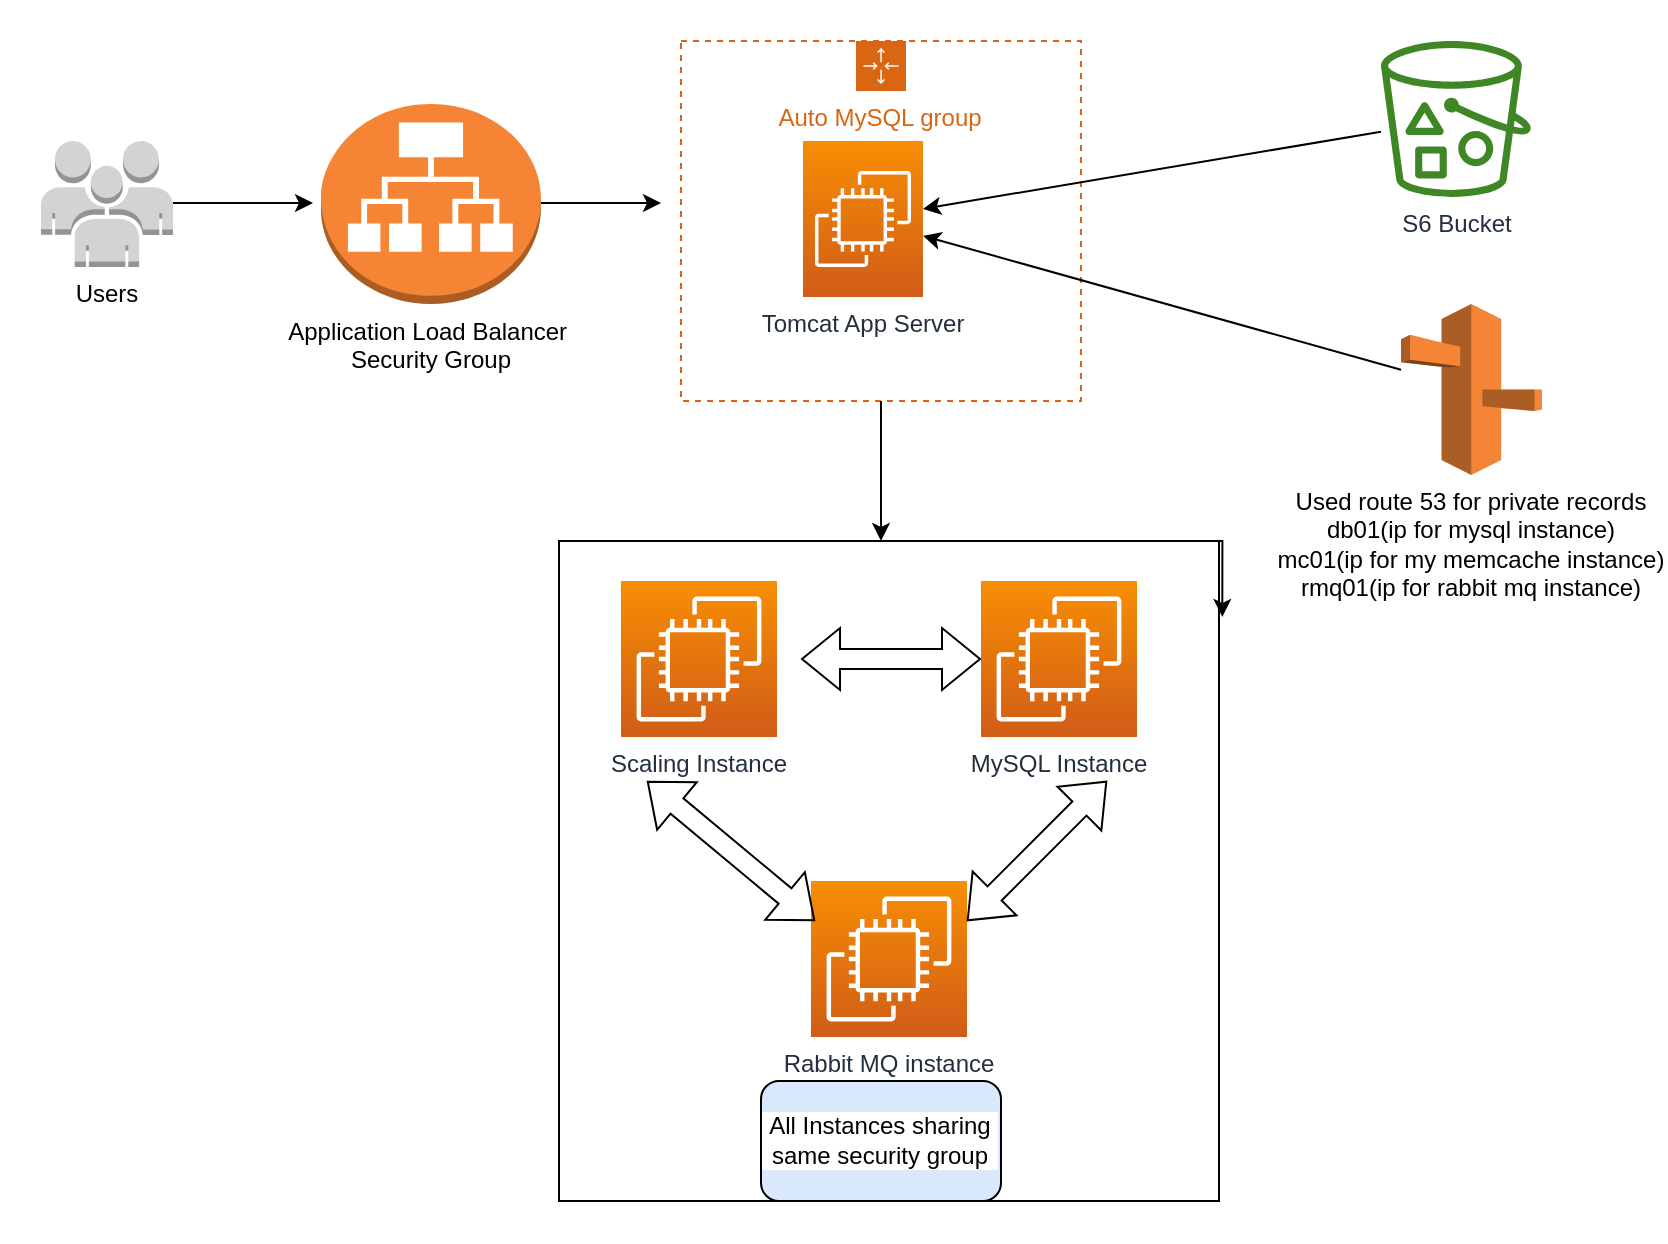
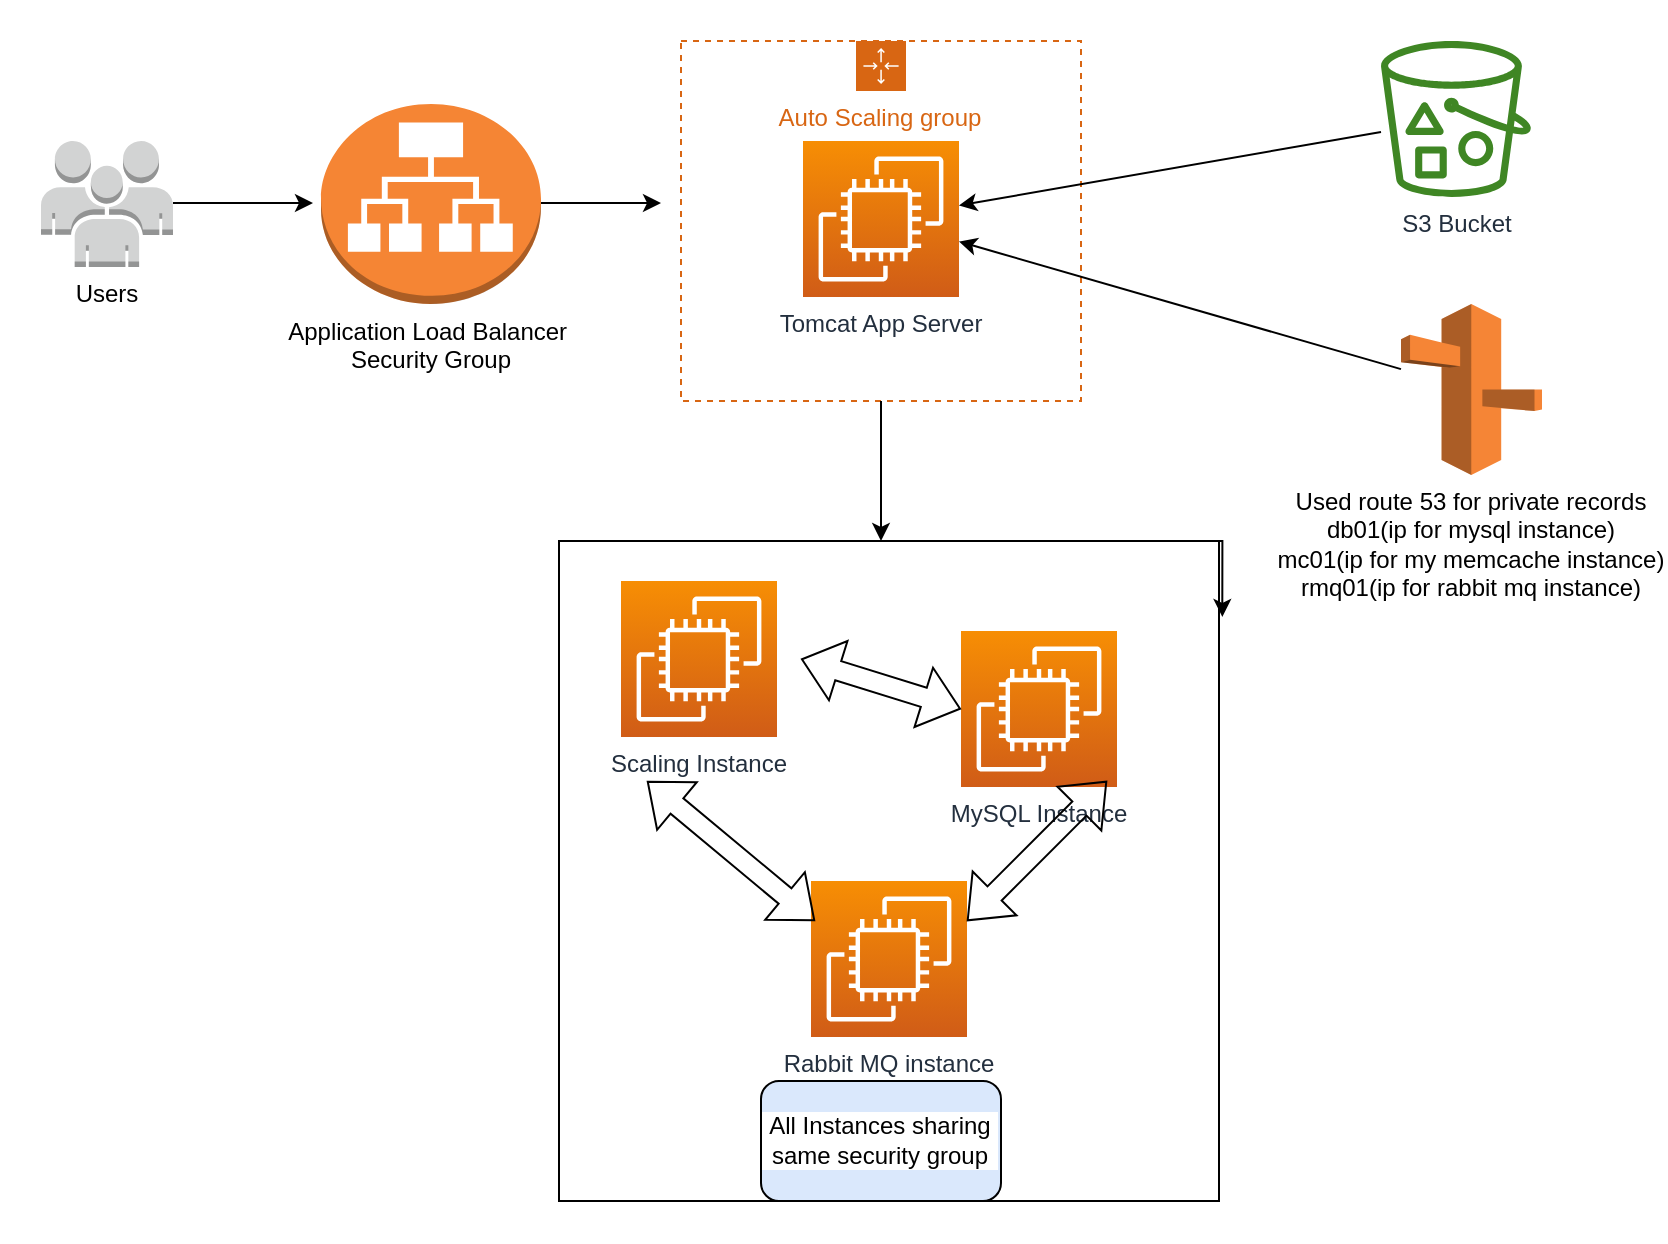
- <mxCell id="6" value="Auto MySQL group" style="points=[[0,0],[0.25,0],[0.5,0],[0.75,0],[1,0],[1,0.25],[1,0.5],[1,0.75],[1,1],[0.75,1],[0.5,1],[0.25,1],[0,1],[0,0.75],[0,0.5],[0,0.25]];outlineConnect=0;gradientColor=none;html=1;whiteSpace=wrap;fontSize=12;fontStyle=0;container=1;pointerEvents=0;collapsible=0;recursiveResize=0;shape=mxgraph.aws4.groupCenter;grIcon=mxgraph.aws4.group_auto_scaling_group;grStroke=1;strokeColor=#D86613;fillColor=none;verticalAlign=top;align=center;fontColor=#D86613;dashed=1;spacingTop=25;" vertex="1" parent="1"><mxGeometry x="340" y="20" width="200" height="180" as="geometry" /></mxCell>
+ <mxCell id="6" value="Auto Scaling group" style="points=[[0,0],[0.25,0],[0.5,0],[0.75,0],[1,0],[1,0.25],[1,0.5],[1,0.75],[1,1],[0.75,1],[0.5,1],[0.25,1],[0,1],[0,0.75],[0,0.5],[0,0.25]];outlineConnect=0;gradientColor=none;html=1;whiteSpace=wrap;fontSize=12;fontStyle=0;container=1;pointerEvents=0;collapsible=0;recursiveResize=0;shape=mxgraph.aws4.groupCenter;grIcon=mxgraph.aws4.group_auto_scaling_group;grStroke=1;strokeColor=#D86613;fillColor=none;verticalAlign=top;align=center;fontColor=#D86613;dashed=1;spacingTop=25;" vertex="1" parent="1"><mxGeometry x="340" y="20" width="200" height="180" as="geometry" /></mxCell>
- <mxCell id="7" value="&lt;span style=&quot;background-color: rgb(255, 255, 255);&quot;&gt;Tomcat App Server&lt;br&gt;&lt;br&gt;&lt;/span&gt;" style="sketch=0;points=[[0,0,0],[0.25,0,0],[0.5,0,0],[0.75,0,0],[1,0,0],[0,1,0],[0.25,1,0],[0.5,1,0],[0.75,1,0],[1,1,0],[0,0.25,0],[0,0.5,0],[0,0.75,0],[1,0.25,0],[1,0.5,0],[1,0.75,0]];outlineConnect=0;fontColor=#232F3E;gradientColor=#F78E04;gradientDirection=north;fillColor=#D05C17;strokeColor=#ffffff;dashed=0;verticalLabelPosition=bottom;verticalAlign=top;align=center;html=1;fontSize=12;fontStyle=0;aspect=fixed;shape=mxgraph.aws4.resourceIcon;resIcon=mxgraph.aws4.ec2;" vertex="1" parent="6"><mxGeometry x="61" y="50" width="60" height="78" as="geometry" /></mxCell>
+ <mxCell id="7" value="&lt;span style=&quot;background-color: rgb(255, 255, 255);&quot;&gt;Tomcat App Server&lt;br&gt;&lt;br&gt;&lt;/span&gt;" style="sketch=0;points=[[0,0,0],[0.25,0,0],[0.5,0,0],[0.75,0,0],[1,0,0],[0,1,0],[0.25,1,0],[0.5,1,0],[0.75,1,0],[1,1,0],[0,0.25,0],[0,0.5,0],[0,0.75,0],[1,0.25,0],[1,0.5,0],[1,0.75,0]];outlineConnect=0;fontColor=#232F3E;gradientColor=#F78E04;gradientDirection=north;fillColor=#D05C17;strokeColor=#ffffff;dashed=0;verticalLabelPosition=bottom;verticalAlign=top;align=center;html=1;fontSize=12;fontStyle=0;aspect=fixed;shape=mxgraph.aws4.resourceIcon;resIcon=mxgraph.aws4.ec2;" vertex="1" parent="6"><mxGeometry x="61" y="50" width="78" height="78" as="geometry" /></mxCell>
- <mxCell id="18" value="S6 Bucket&lt;br&gt;" style="sketch=0;outlineConnect=0;fontColor=#232F3E;gradientColor=none;fillColor=#3F8624;strokeColor=none;dashed=0;verticalLabelPosition=bottom;verticalAlign=top;align=center;html=1;fontSize=12;fontStyle=0;aspect=fixed;pointerEvents=1;shape=mxgraph.aws4.bucket_with_objects;labelBackgroundColor=#FFFFFF;" vertex="1" parent="1"><mxGeometry x="690" y="20" width="75" height="78" as="geometry" /></mxCell>
+ <mxCell id="18" value="S3 Bucket&lt;br&gt;" style="sketch=0;outlineConnect=0;fontColor=#232F3E;gradientColor=none;fillColor=#3F8624;strokeColor=none;dashed=0;verticalLabelPosition=bottom;verticalAlign=top;align=center;html=1;fontSize=12;fontStyle=0;aspect=fixed;pointerEvents=1;shape=mxgraph.aws4.bucket_with_objects;labelBackgroundColor=#FFFFFF;" vertex="1" parent="1"><mxGeometry x="690" y="20" width="75" height="78" as="geometry" /></mxCell>
- <mxCell id="11" value="MySQL Instance" style="sketch=0;points=[[0,0,0],[0.25,0,0],[0.5,0,0],[0.75,0,0],[1,0,0],[0,1,0],[0.25,1,0],[0.5,1,0],[0.75,1,0],[1,1,0],[0,0.25,0],[0,0.5,0],[0,0.75,0],[1,0.25,0],[1,0.5,0],[1,0.75,0]];outlineConnect=0;fontColor=#232F3E;gradientColor=#F78E04;gradientDirection=north;fillColor=#D05C17;strokeColor=#ffffff;dashed=0;verticalLabelPosition=bottom;verticalAlign=top;align=center;html=1;fontSize=12;fontStyle=0;aspect=fixed;shape=mxgraph.aws4.resourceIcon;resIcon=mxgraph.aws4.ec2;labelBackgroundColor=#FFFFFF;" vertex="1" parent="1"><mxGeometry x="490" y="290" width="78" height="78" as="geometry" /></mxCell>
+ <mxCell id="11" value="MySQL Instance" style="sketch=0;points=[[0,0,0],[0.25,0,0],[0.5,0,0],[0.75,0,0],[1,0,0],[0,1,0],[0.25,1,0],[0.5,1,0],[0.75,1,0],[1,1,0],[0,0.25,0],[0,0.5,0],[0,0.75,0],[1,0.25,0],[1,0.5,0],[1,0.75,0]];outlineConnect=0;fontColor=#232F3E;gradientColor=#F78E04;gradientDirection=north;fillColor=#D05C17;strokeColor=#ffffff;dashed=0;verticalLabelPosition=bottom;verticalAlign=top;align=center;html=1;fontSize=12;fontStyle=0;aspect=fixed;shape=mxgraph.aws4.resourceIcon;resIcon=mxgraph.aws4.ec2;labelBackgroundColor=#FFFFFF;" vertex="1" parent="1"><mxGeometry x="480" y="315" width="78" height="78" as="geometry" /></mxCell>
